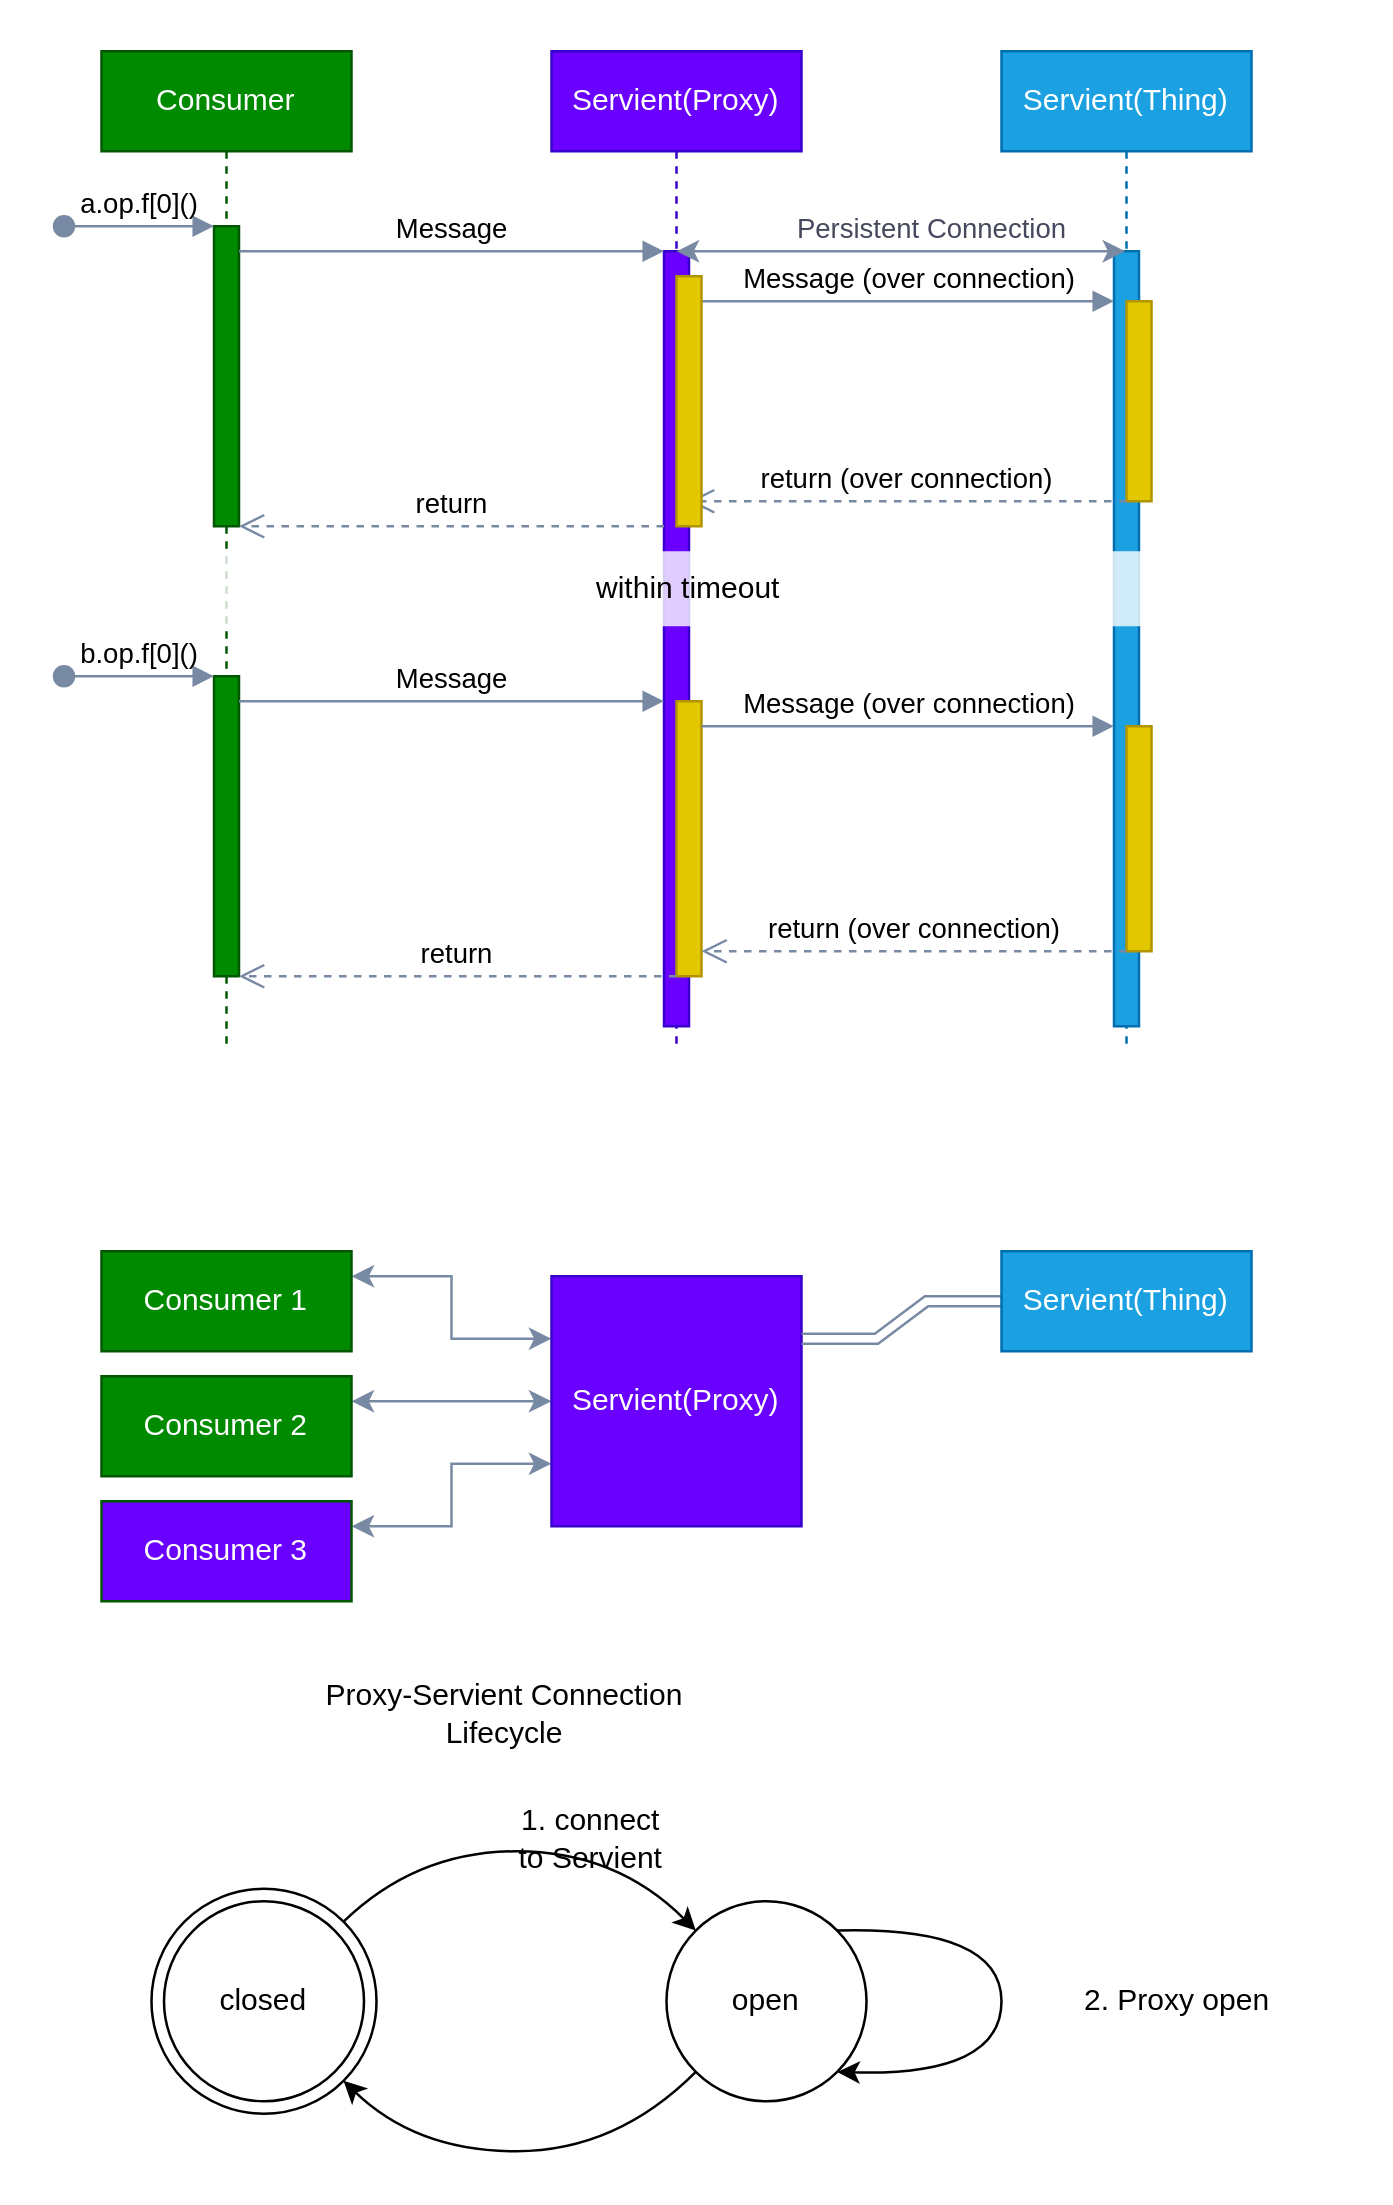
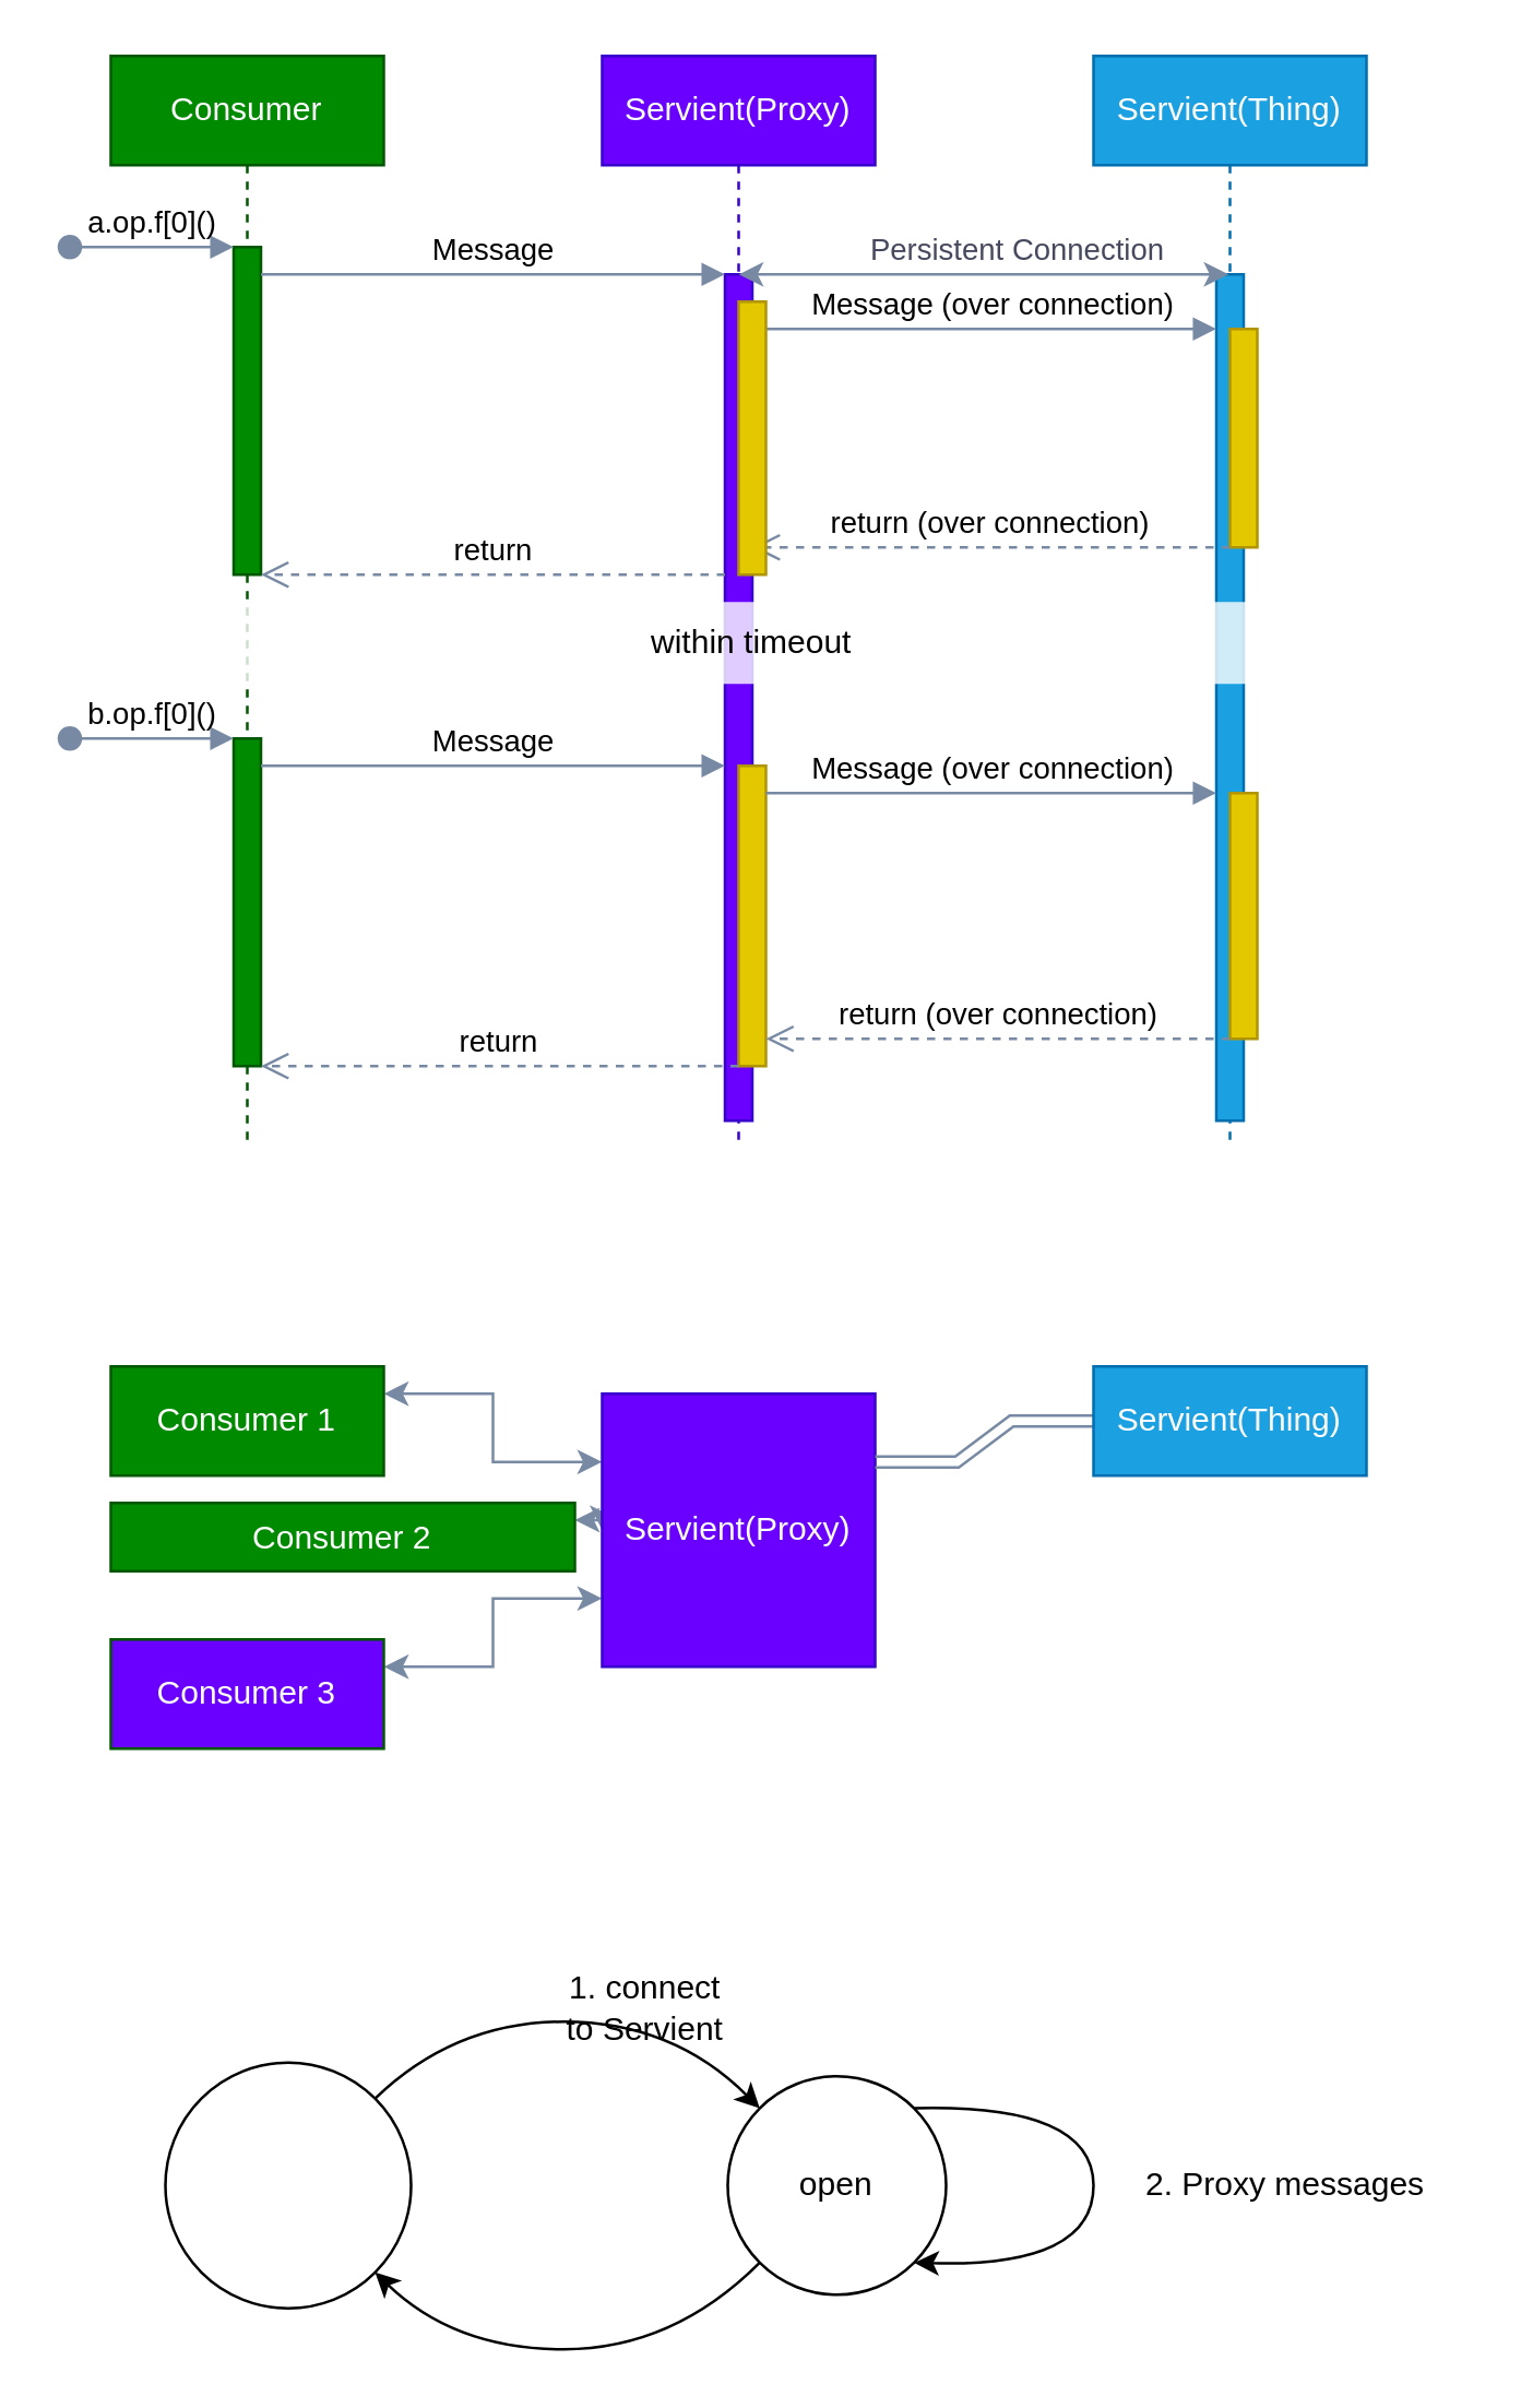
- <mxCell id="26" value="Consumer 2" style="rounded=0;whiteSpace=wrap;html=1;strokeColor=#005700;fillColor=#008a00;fontColor=#ffffff;" parent="1" vertex="1"><mxGeometry x="40" y="550" width="100" height="40" as="geometry" /></mxCell>
+ <mxCell id="26" value="Consumer 2" style="rounded=0;whiteSpace=wrap;html=1;strokeColor=#005700;fillColor=#008a00;fontColor=#ffffff;" parent="1" vertex="1"><mxGeometry x="40" y="550" width="170" height="25" as="geometry" /></mxCell>
- <mxCell id="35" value="Proxy-Servient Connection Lifecycle" style="text;html=1;strokeColor=none;fillColor=none;align=center;verticalAlign=middle;whiteSpace=wrap;rounded=0;" vertex="1" parent="1"><mxGeometry x="120" y="670" width="162.5" height="30" as="geometry" /></mxCell>
- <mxCell id="37" value="closed" style="ellipse;whiteSpace=wrap;html=1;aspect=fixed;fillColor=default;" vertex="1" parent="1"><mxGeometry x="65" y="760" width="80" height="80" as="geometry" /></mxCell>
- <mxCell id="43" value="2. Proxy open" style="text;html=1;align=center;verticalAlign=middle;resizable=0;points=[];autosize=1;strokeColor=none;fillColor=none;" vertex="1" parent="1"><mxGeometry x="405" y="785" width="130" height="30" as="geometry" /></mxCell>
+ <mxCell id="43" value="2. Proxy messages" style="text;html=1;align=center;verticalAlign=middle;resizable=0;points=[];autosize=1;strokeColor=none;fillColor=none;" vertex="1" parent="1"><mxGeometry x="405" y="785" width="130" height="30" as="geometry" /></mxCell>
